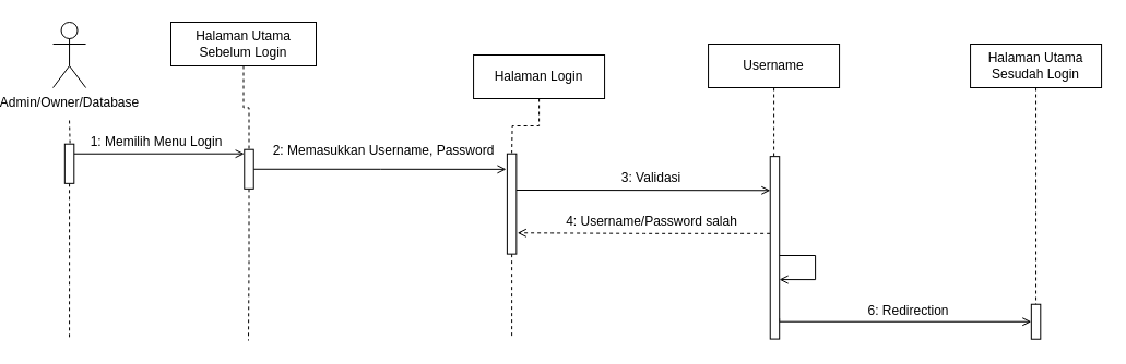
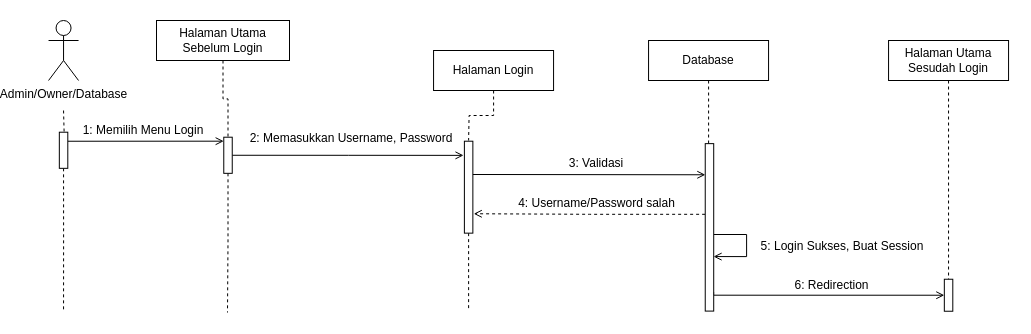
- <mxCell id="5" value="Username" style="rounded=0;whiteSpace=wrap;html=1;" parent="1" vertex="1"><mxGeometry x="623.06" y="40" width="120" height="40" as="geometry" /></mxCell>
+ <mxCell id="5" value="Database" style="rounded=0;whiteSpace=wrap;html=1;" parent="1" vertex="1"><mxGeometry x="623.06" y="40" width="120" height="40" as="geometry" /></mxCell>
+ <mxCell id="16" value="5: Login Sukses, Buat Session" style="text;html=1;strokeColor=none;fillColor=none;align=center;verticalAlign=middle;whiteSpace=wrap;rounded=0;" parent="1" vertex="1"><mxGeometry x="732.06" y="235" width="170" height="21" as="geometry" /></mxCell>
